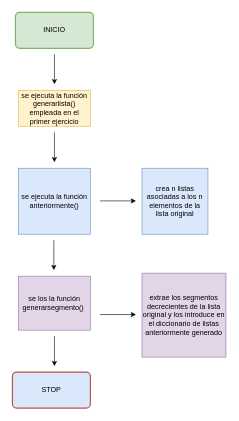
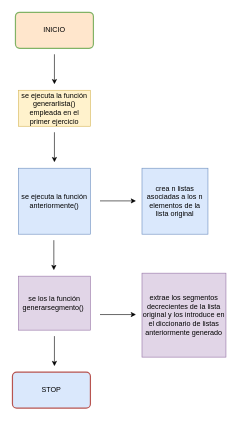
- <mxCell id="2" value="INICIO" style="rounded=1;whiteSpace=wrap;html=1;absoluteArcSize=1;arcSize=14;strokeWidth=2;fillColor=#d5e8d4;strokeColor=#82b366;" parent="1" vertex="1"><mxGeometry x="25" y="20" width="130" height="60" as="geometry" /></mxCell>
+ <mxCell id="2" value="INICIO" style="rounded=1;whiteSpace=wrap;html=1;absoluteArcSize=1;arcSize=14;strokeWidth=2;fillColor=#ffe6cc;strokeColor=#82b366;" parent="1" vertex="1"><mxGeometry x="25" y="20" width="130" height="60" as="geometry" /></mxCell>
